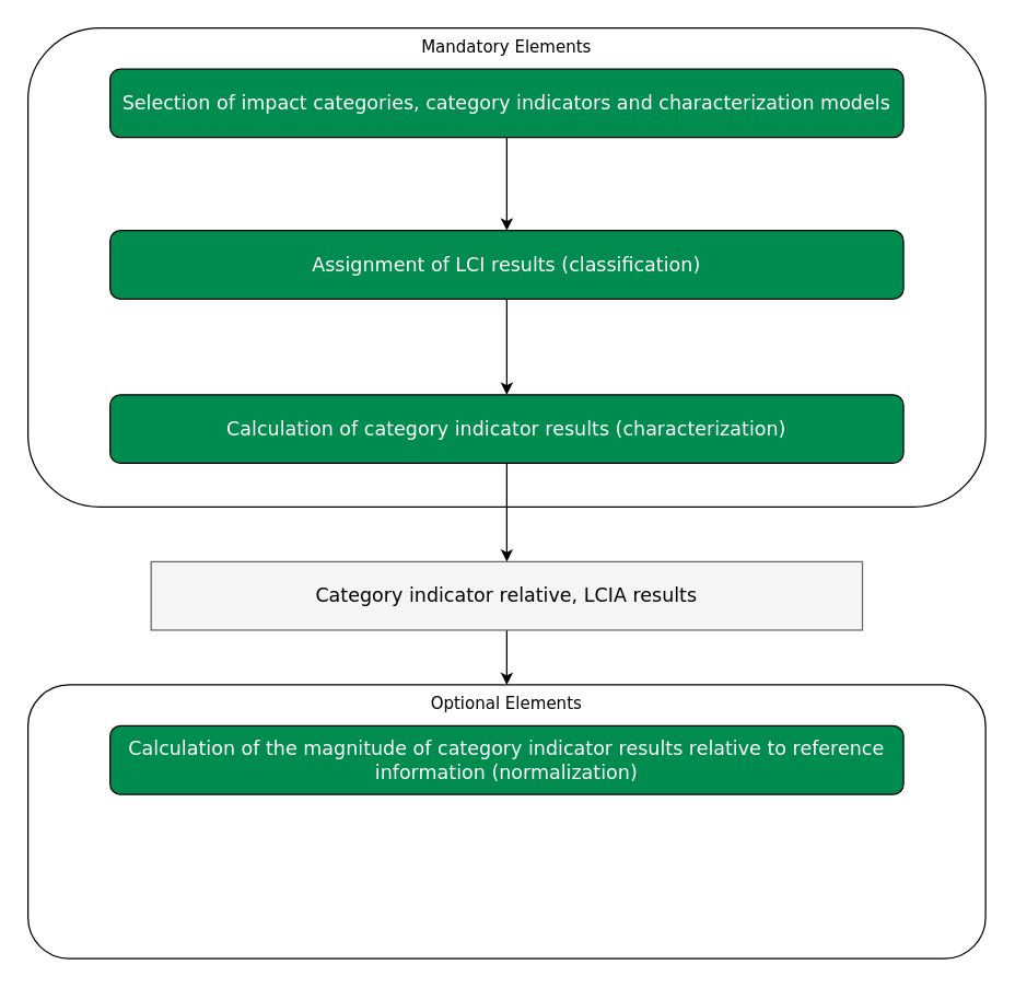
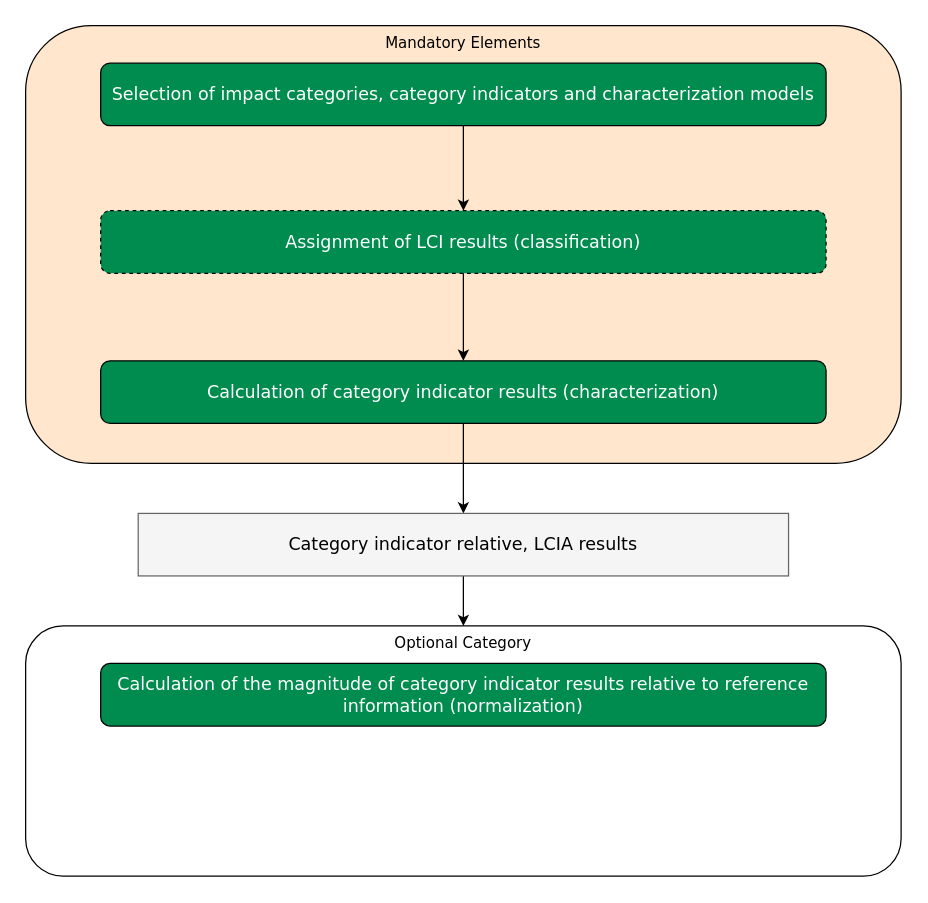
- <mxCell id="2" value="Mandatory Elements" style="rounded=1;whiteSpace=wrap;html=1;fontFamily=Dejavu Sans;verticalAlign=top;" vertex="1" parent="1"><mxGeometry x="20" y="20" width="700" height="350" as="geometry" /></mxCell>
+ <mxCell id="2" value="Mandatory Elements" style="rounded=1;whiteSpace=wrap;html=1;fontFamily=Dejavu Sans;verticalAlign=top;fillColor=#ffe6cc;" vertex="1" parent="1"><mxGeometry x="20" y="20" width="700" height="350" as="geometry" /></mxCell>
- <mxCell id="6" value="&lt;font color=&quot;#ffffff&quot; style=&quot;font-size: 14px;&quot;&gt;Assignment of LCI results (classification)&lt;/font&gt;" style="rounded=1;whiteSpace=wrap;html=1;fontFamily=Dejavu Sans;fillColor=#008C4F;fontSize=14;" vertex="1" parent="1"><mxGeometry x="80" y="168" width="580" height="50" as="geometry" /></mxCell>
+ <mxCell id="6" value="&lt;font color=&quot;#ffffff&quot; style=&quot;font-size: 14px;&quot;&gt;Assignment of LCI results (classification)&lt;/font&gt;" style="rounded=1;whiteSpace=wrap;html=1;fontFamily=Dejavu Sans;fillColor=#008C4F;fontSize=14;dashed=1;" vertex="1" parent="1"><mxGeometry x="80" y="168" width="580" height="50" as="geometry" /></mxCell>
- <mxCell id="11" value="Optional Elements" style="rounded=1;whiteSpace=wrap;html=1;fontFamily=Dejavu Sans;verticalAlign=top;" vertex="1" parent="1"><mxGeometry x="20" y="500" width="700" height="200" as="geometry" /></mxCell>
+ <mxCell id="11" value="Optional Category" style="rounded=1;whiteSpace=wrap;html=1;fontFamily=Dejavu Sans;verticalAlign=top;" vertex="1" parent="1"><mxGeometry x="20" y="500" width="700" height="200" as="geometry" /></mxCell>
